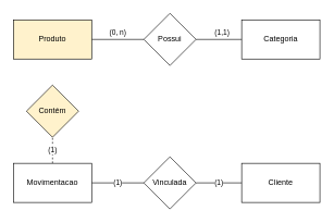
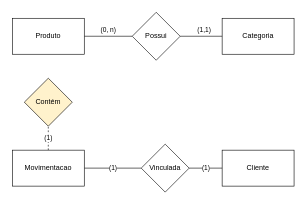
- <mxCell id="3" value="Produto" style="rounded=0;whiteSpace=wrap;html=1;fillColor=#fff2cc;" vertex="1" parent="1"><mxGeometry x="20" y="30" width="120" height="60" as="geometry" /></mxCell>
+ <mxCell id="3" value="Produto" style="rounded=0;whiteSpace=wrap;html=1;" vertex="1" parent="1"><mxGeometry x="20" y="30" width="120" height="60" as="geometry" /></mxCell>
- <mxCell id="13" value="Vinculada" style="rhombus;whiteSpace=wrap;html=1;" vertex="1" parent="1"><mxGeometry x="220" y="240" width="80" height="80" as="geometry" /></mxCell>
+ <mxCell id="13" value="Vinculada" style="rhombus;whiteSpace=wrap;html=1;" vertex="1" parent="1"><mxGeometry x="235" y="240" width="80" height="80" as="geometry" /></mxCell>
